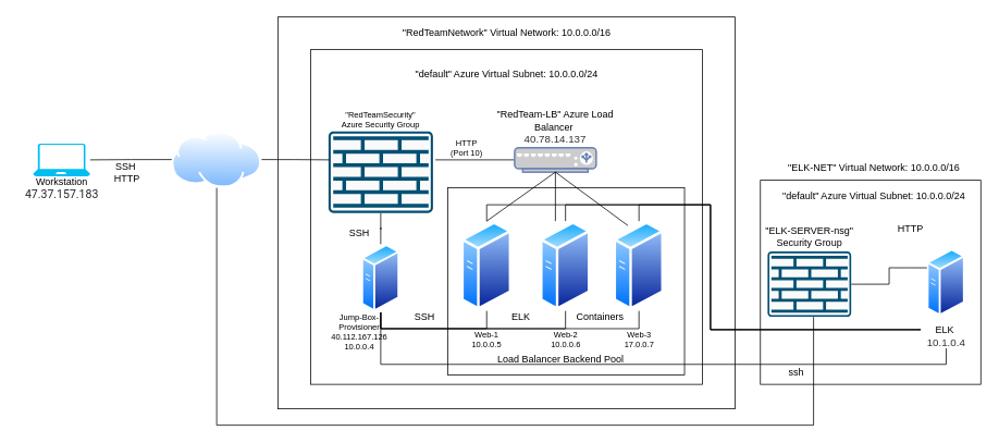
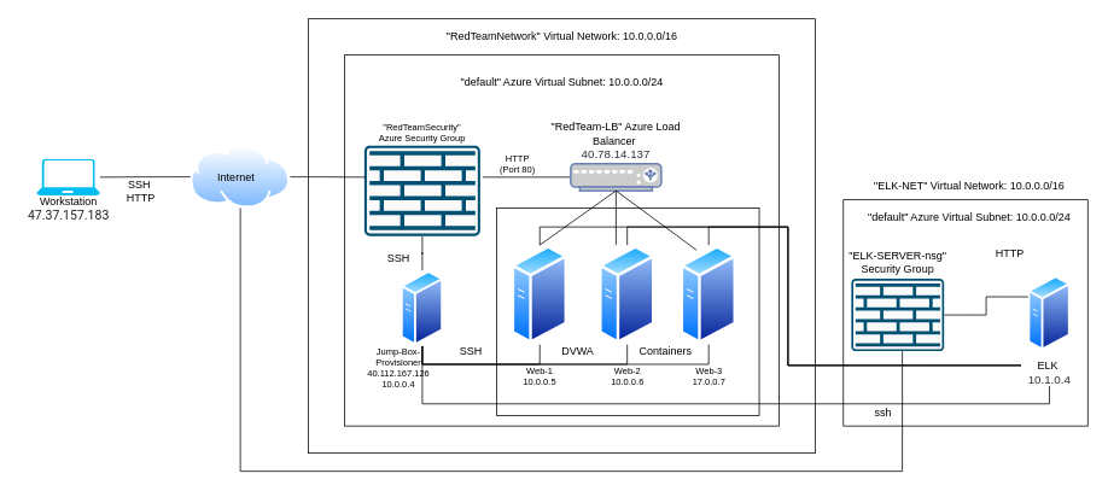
- <mxCell id="28" value="HTTP &lt;br style=&quot;font-size: 10px;&quot;&gt;(Port 10)" style="text;html=1;strokeColor=none;fillColor=none;align=center;verticalAlign=middle;whiteSpace=wrap;rounded=0;fontSize=10;" vertex="1" parent="1"><mxGeometry x="540" y="170" width="63.4" height="20" as="geometry" /></mxCell>
+ <mxCell id="28" value="HTTP &lt;br style=&quot;font-size: 10px;&quot;&gt;(Port 80)" style="text;html=1;strokeColor=none;fillColor=none;align=center;verticalAlign=middle;whiteSpace=wrap;rounded=0;fontSize=10;" vertex="1" parent="1"><mxGeometry x="540" y="170" width="63.4" height="20" as="geometry" /></mxCell>
+ <mxCell id="25" value="Internet&lt;br&gt;" style="text;html=1;align=center;verticalAlign=middle;resizable=0;points=[];autosize=1;strokeColor=none;fillColor=none;" vertex="1" parent="1"><mxGeometry x="230" y="184.65" width="60" height="20" as="geometry" /></mxCell>
- <mxCell id="42" value="ELK" style="text;html=1;strokeColor=none;fillColor=none;align=center;verticalAlign=middle;whiteSpace=wrap;rounded=0;" vertex="1" parent="1"><mxGeometry x="613.2" y="376.79" width="50" height="20" as="geometry" /></mxCell>
+ <mxCell id="42" value="DVWA" style="text;html=1;strokeColor=none;fillColor=none;align=center;verticalAlign=middle;whiteSpace=wrap;rounded=0;" vertex="1" parent="1"><mxGeometry x="613.2" y="376.79" width="50" height="20" as="geometry" /></mxCell>
- <mxCell id="39" value="&amp;nbsp;Load Balancer Backend Pool" style="text;html=1;strokeColor=none;fillColor=none;align=center;verticalAlign=middle;whiteSpace=wrap;rounded=0;" vertex="1" parent="1"><mxGeometry x="598.8" y="430" width="172.4" height="20" as="geometry" /></mxCell>
